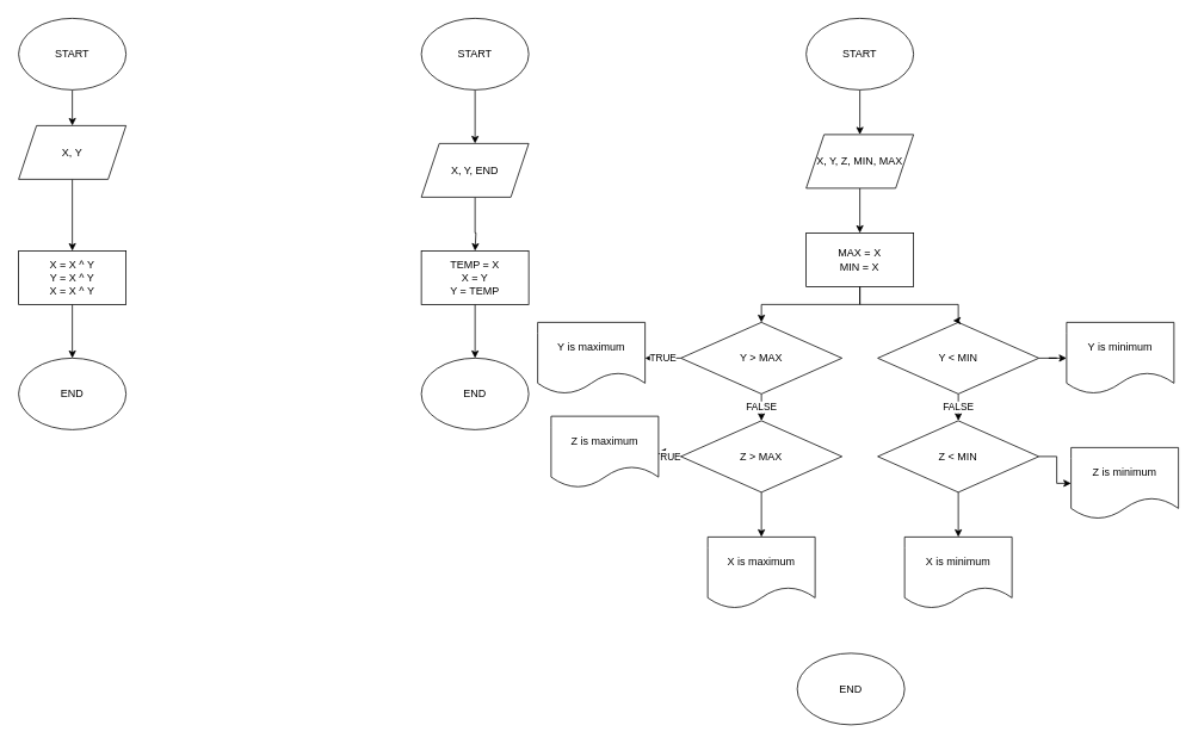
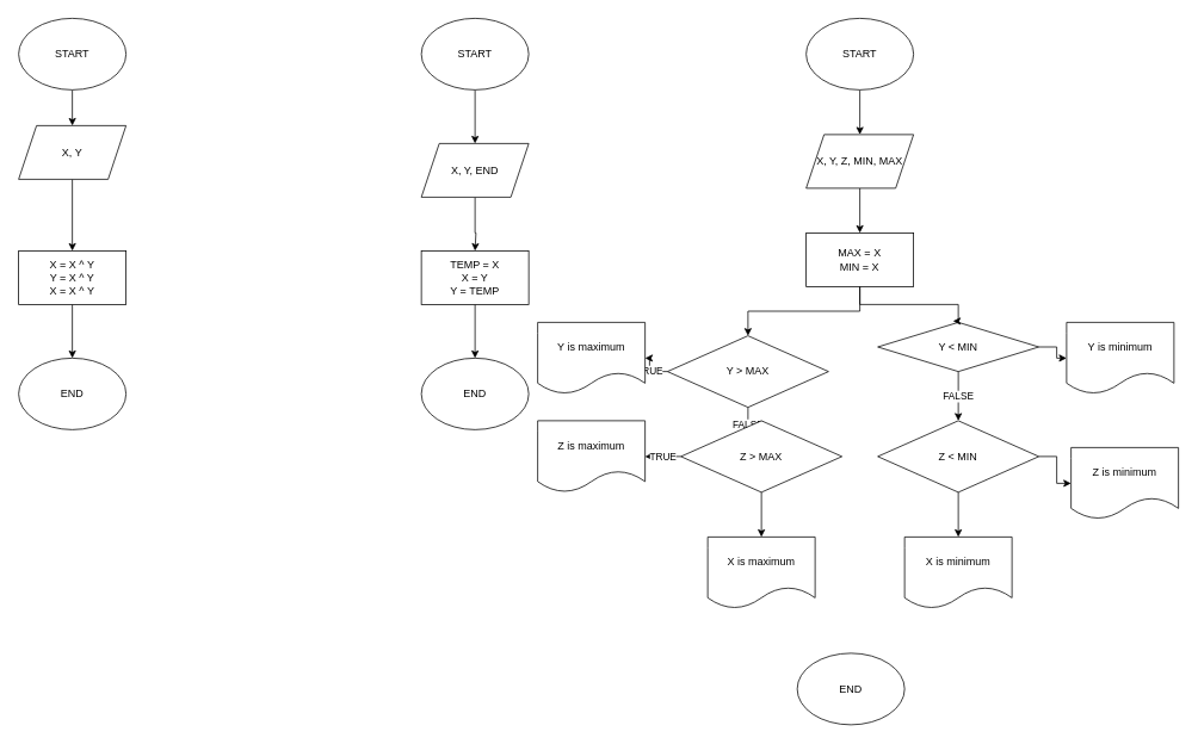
- <mxCell id="24" value="Y &amp;gt; MAX" style="rhombus;whiteSpace=wrap;html=1;rounded=0;" vertex="1" parent="1"><mxGeometry x="760" y="360" width="180" height="80" as="geometry" /></mxCell>
+ <mxCell id="24" value="Y &amp;gt; MAX" style="rhombus;whiteSpace=wrap;html=1;rounded=0;" vertex="1" parent="1"><mxGeometry x="745" y="375" width="180" height="80" as="geometry" /></mxCell>
- <mxCell id="32" value="Y &amp;lt; MIN" style="rhombus;whiteSpace=wrap;html=1;rounded=0;" vertex="1" parent="1"><mxGeometry x="980" y="360" width="180" height="80" as="geometry" /></mxCell>
+ <mxCell id="32" value="Y &amp;lt; MIN" style="rhombus;whiteSpace=wrap;html=1;rounded=0;" vertex="1" parent="1"><mxGeometry x="980" y="360" width="180" height="55" as="geometry" /></mxCell>
- <mxCell id="29" value="Z is maximum" style="shape=document;whiteSpace=wrap;html=1;boundedLbl=1;rounded=0;" vertex="1" parent="1"><mxGeometry x="615" y="465" width="120" height="80" as="geometry" /></mxCell>
+ <mxCell id="29" value="Z is maximum" style="shape=document;whiteSpace=wrap;html=1;boundedLbl=1;rounded=0;" vertex="1" parent="1"><mxGeometry x="600" y="470" width="120" height="80" as="geometry" /></mxCell>
